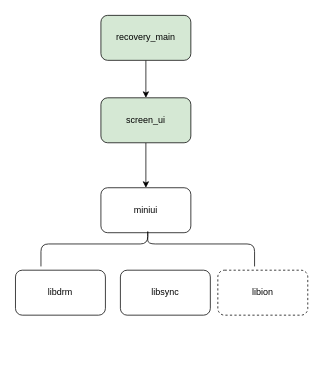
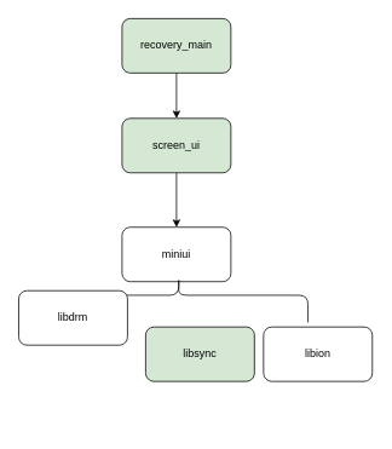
- <mxCell id="8" value="libdrm" style="rounded=1;whiteSpace=wrap;html=1;" vertex="1" parent="1"><mxGeometry x="20" y="360" width="120" height="60" as="geometry" /></mxCell>
+ <mxCell id="8" value="libdrm" style="rounded=1;whiteSpace=wrap;html=1;" vertex="1" parent="1"><mxGeometry x="20" y="320" width="120" height="60" as="geometry" /></mxCell>
- <mxCell id="9" value="libsync" style="rounded=1;whiteSpace=wrap;html=1;" vertex="1" parent="1"><mxGeometry x="160" y="360" width="120" height="60" as="geometry" /></mxCell>
+ <mxCell id="9" value="libsync" style="rounded=1;whiteSpace=wrap;html=1;fillColor=#d5e8d4;" vertex="1" parent="1"><mxGeometry x="160" y="360" width="120" height="60" as="geometry" /></mxCell>
- <mxCell id="10" value="libion" style="rounded=1;whiteSpace=wrap;html=1;dashed=1;" vertex="1" parent="1"><mxGeometry x="290" y="360" width="120" height="60" as="geometry" /></mxCell>
+ <mxCell id="10" value="libion" style="rounded=1;whiteSpace=wrap;html=1;" vertex="1" parent="1"><mxGeometry x="290" y="360" width="120" height="60" as="geometry" /></mxCell>
